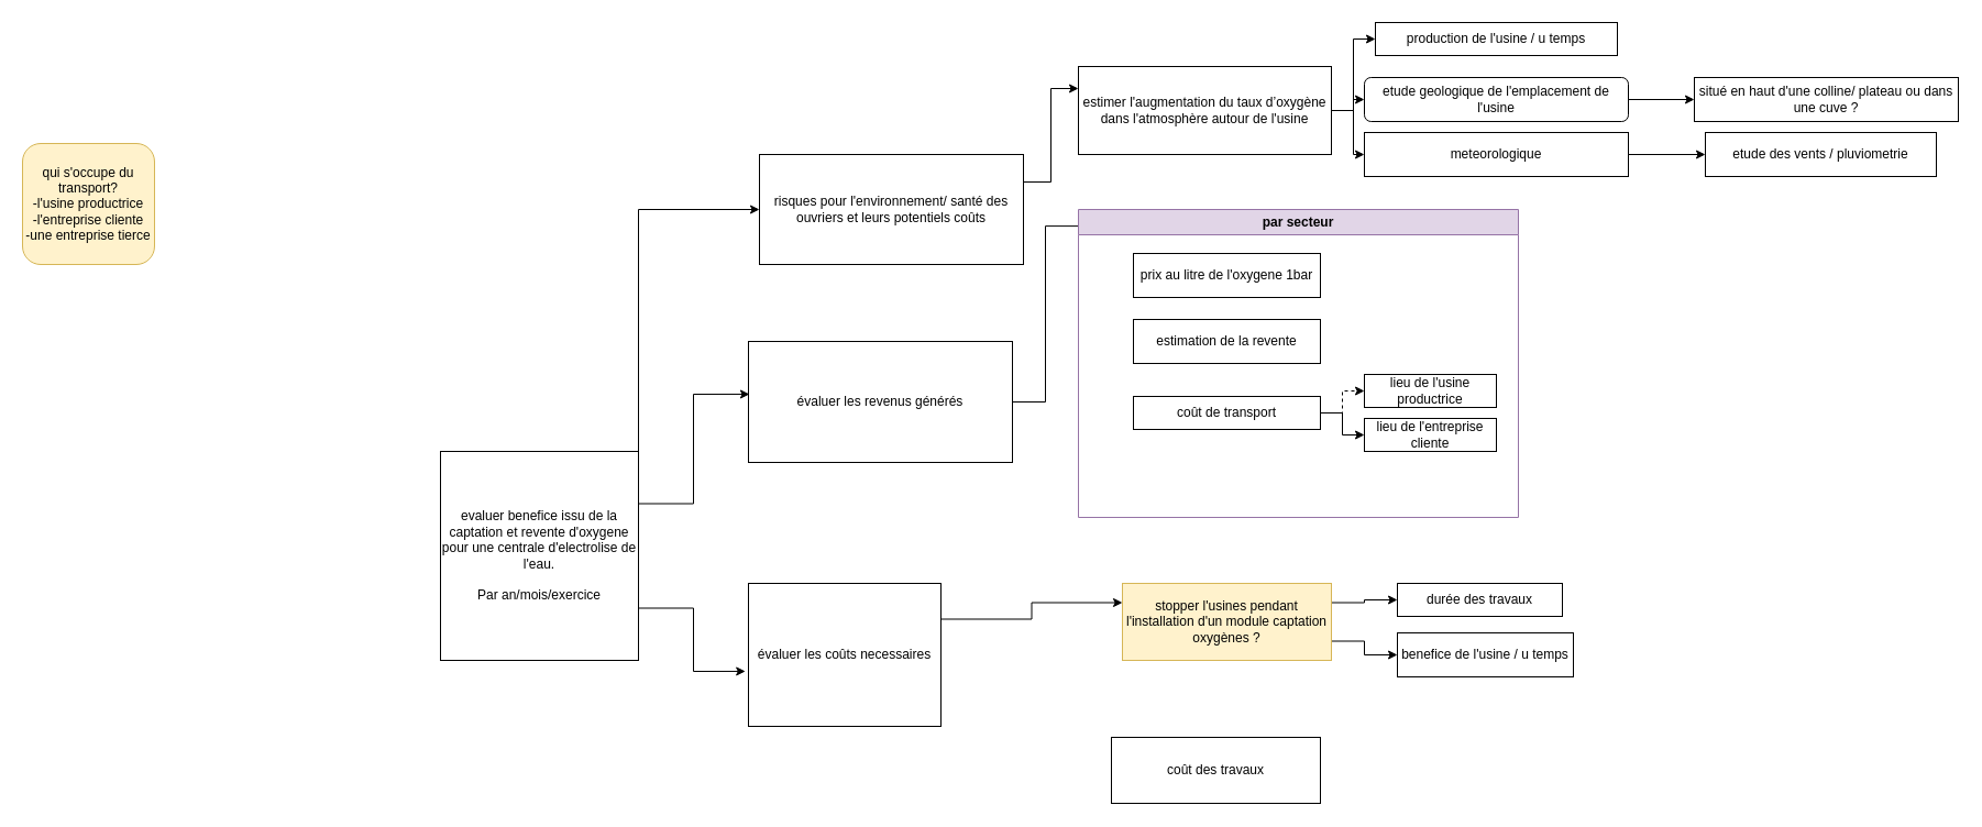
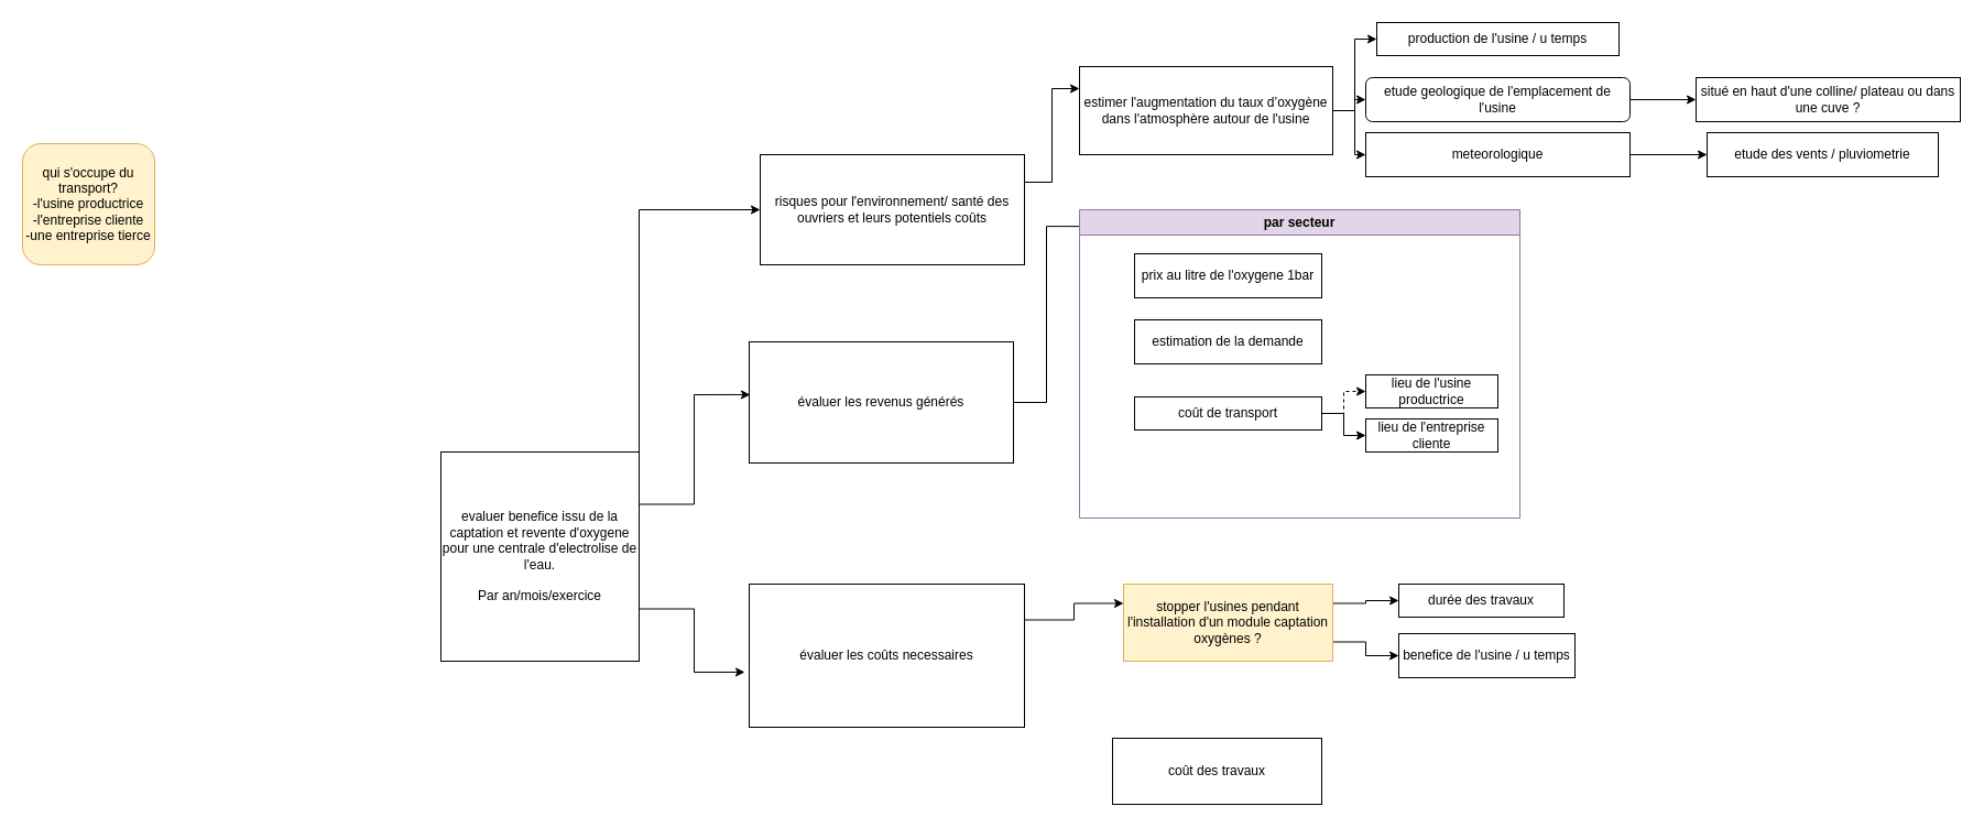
- <mxCell id="21" value="estimation de la revente" style="rounded=0;whiteSpace=wrap;html=1;" vertex="1" parent="19"><mxGeometry x="50" y="100" width="170" height="40" as="geometry" /></mxCell>
+ <mxCell id="21" value="estimation de la demande" style="rounded=0;whiteSpace=wrap;html=1;" vertex="1" parent="19"><mxGeometry x="50" y="100" width="170" height="40" as="geometry" /></mxCell>
- <mxCell id="9" value="évaluer les coûts necessaires" style="rounded=0;whiteSpace=wrap;html=1;" vertex="1" parent="1"><mxGeometry x="680" y="530" width="175" height="130" as="geometry" /></mxCell>
+ <mxCell id="9" value="évaluer les coûts necessaires" style="rounded=0;whiteSpace=wrap;html=1;" vertex="1" parent="1"><mxGeometry x="680" y="530" width="250" height="130" as="geometry" /></mxCell>
